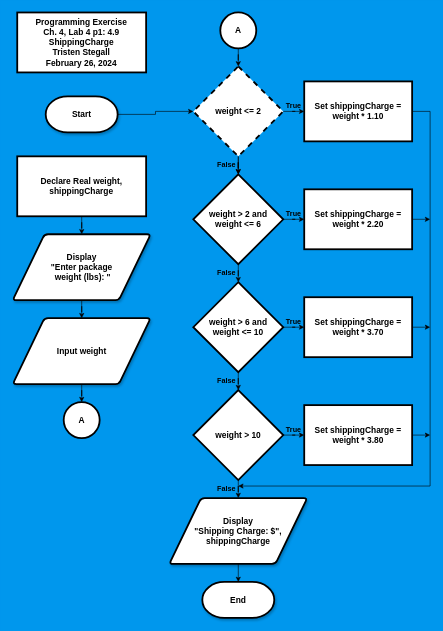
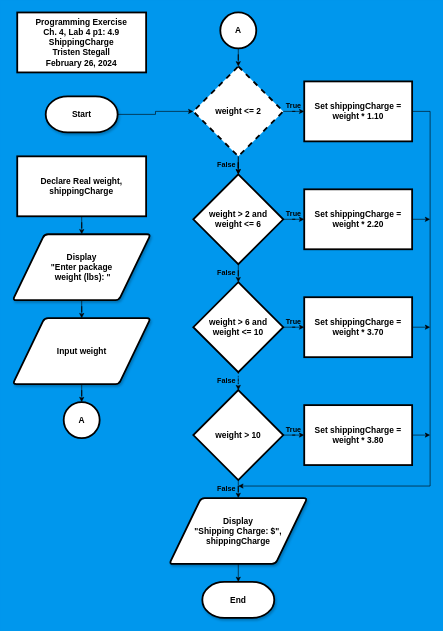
- <mxCell id="27" value="False  " style="edgeStyle=orthogonalEdgeStyle;rounded=0;orthogonalLoop=1;jettySize=auto;labelBackgroundColor=none;align=right;fontSize=12;fontStyle=1;labelPosition=left;verticalLabelPosition=middle;verticalAlign=middle;html=1;" parent="1" source="29" target="26" edge="1"><mxGeometry relative="1" as="geometry" /></mxCell>
+ <mxCell id="27" value="False  " style="edgeStyle=orthogonalEdgeStyle;rounded=0;orthogonalLoop=1;jettySize=auto;labelBackgroundColor=none;align=right;fontSize=12;fontStyle=1;labelPosition=left;verticalLabelPosition=middle;verticalAlign=middle;html=1;dashed=1;" parent="1" source="29" target="26" edge="1"><mxGeometry relative="1" as="geometry" /></mxCell>
